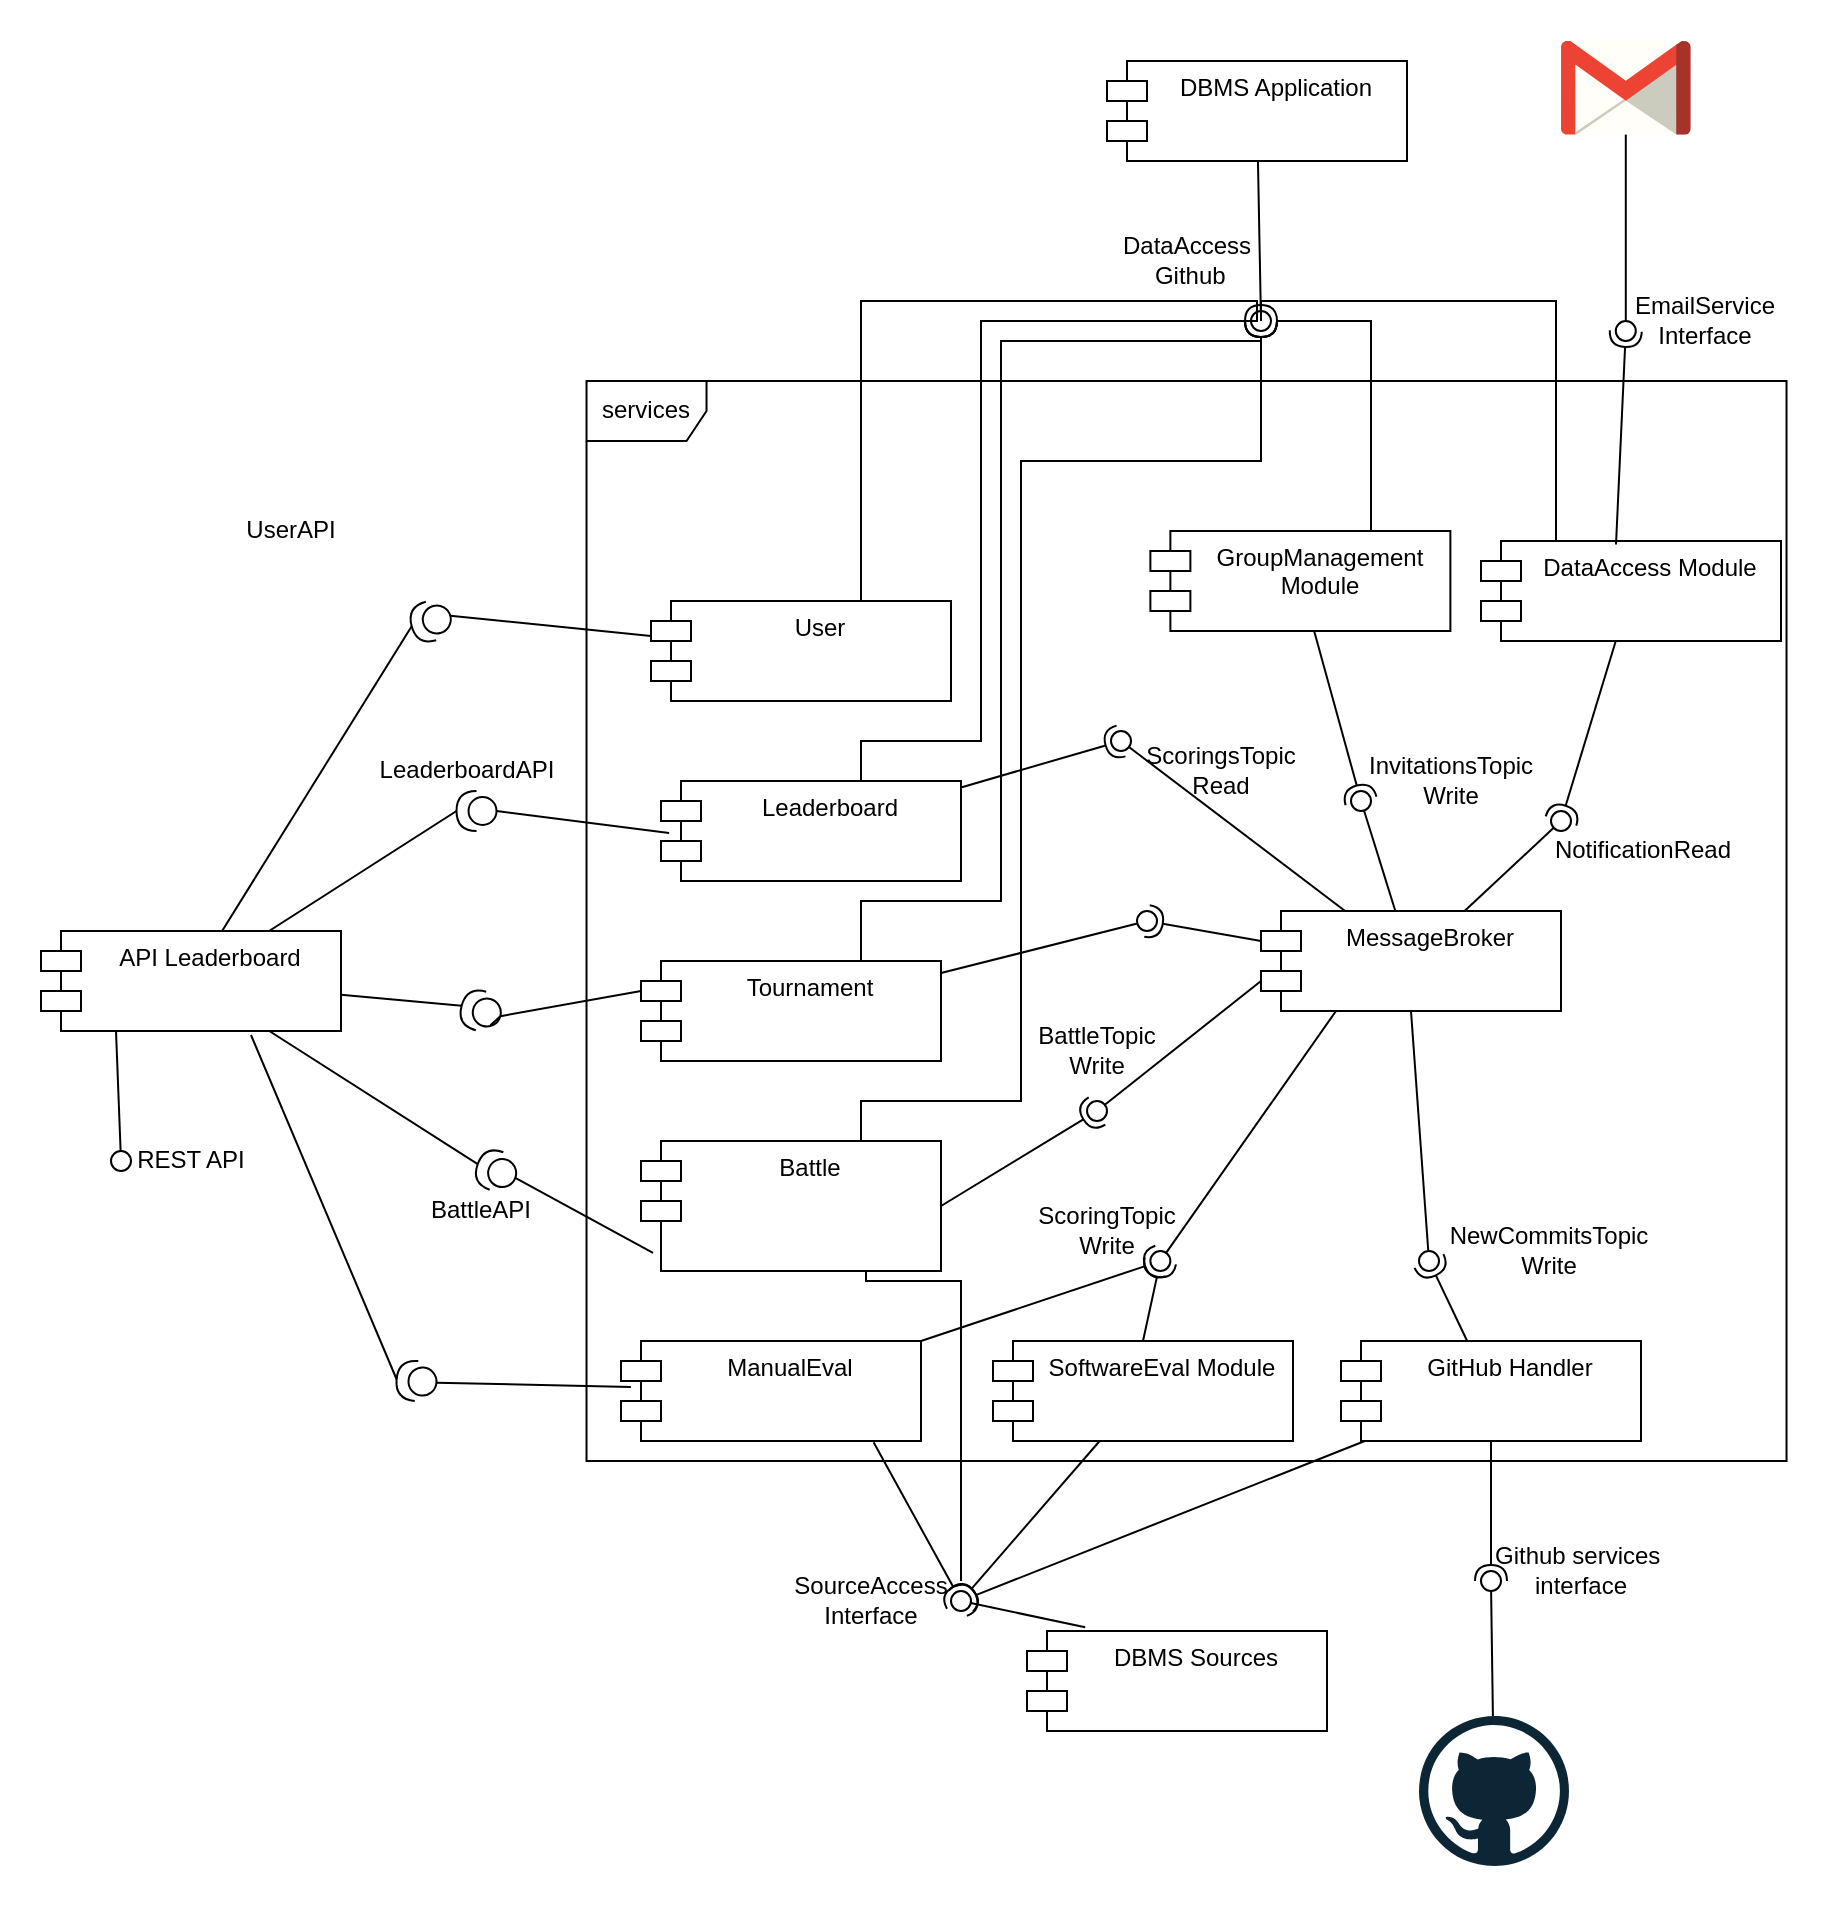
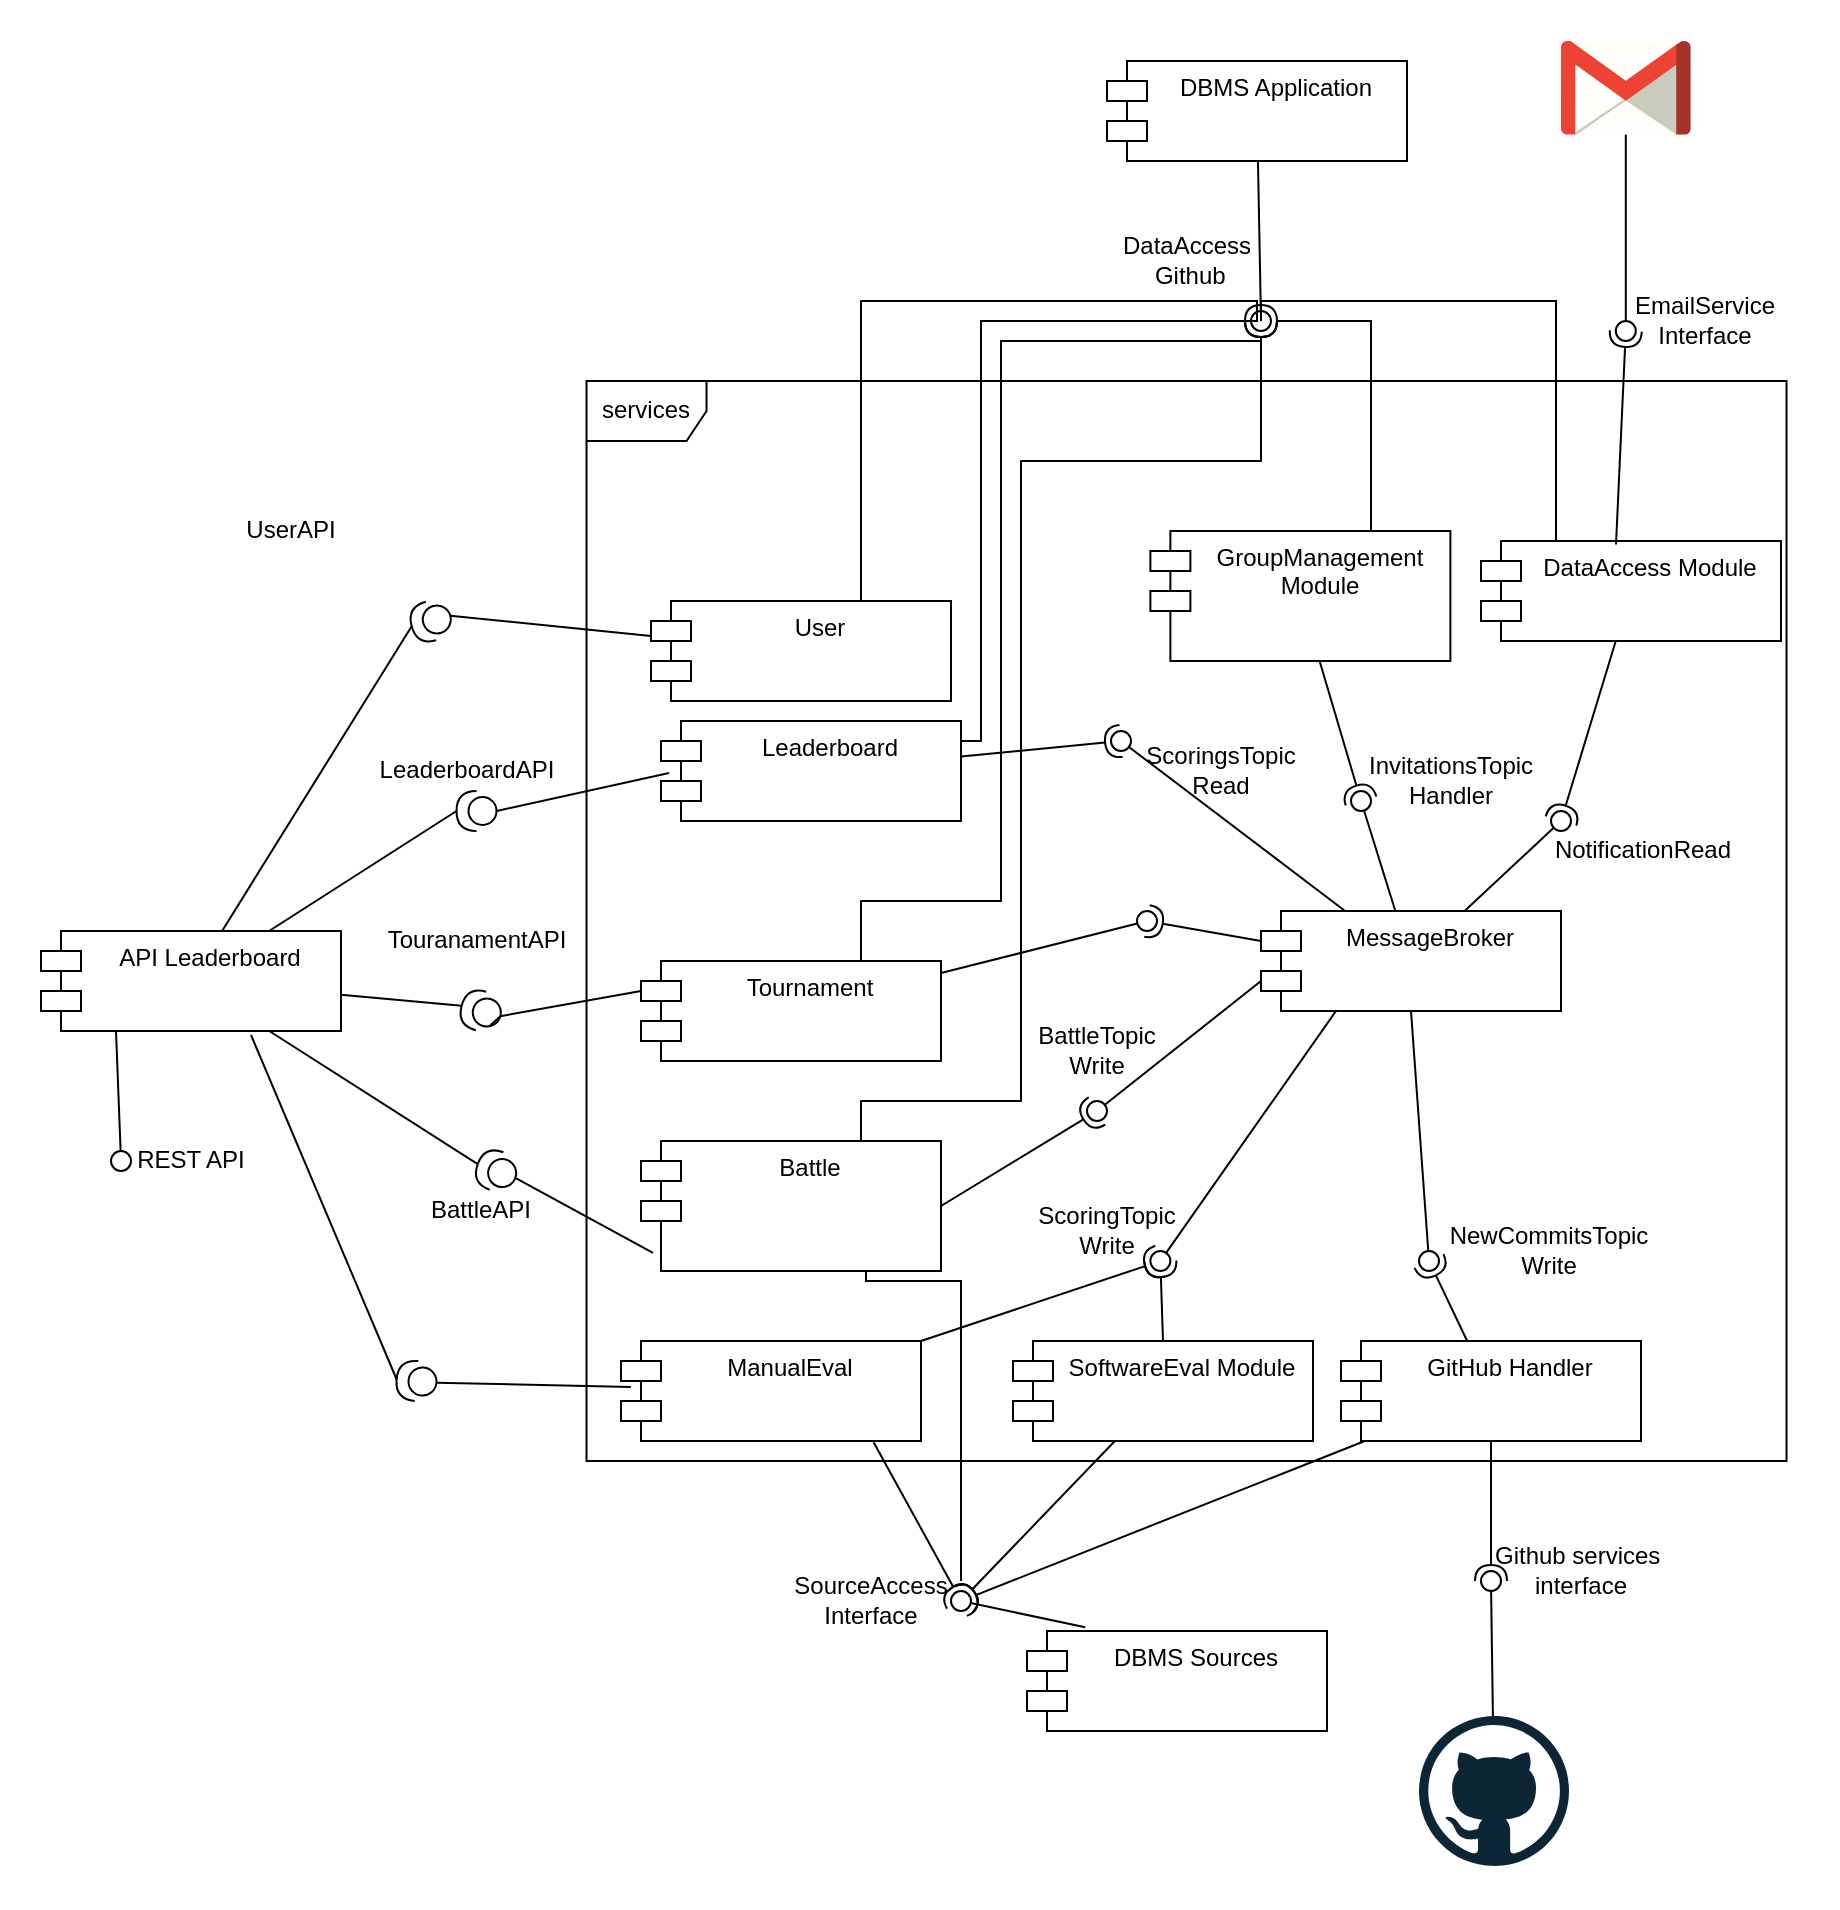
- <mxCell id="20" value="GroupManagement Module" style="shape=module;align=left;spacingLeft=20;align=center;verticalAlign=top;whiteSpace=wrap;html=1;" parent="1" vertex="1"><mxGeometry x="574.69" y="265" width="150" height="50" as="geometry" /></mxCell>
+ <mxCell id="20" value="GroupManagement Module" style="shape=module;align=left;spacingLeft=20;align=center;verticalAlign=top;whiteSpace=wrap;html=1;" parent="1" vertex="1"><mxGeometry x="574.69" y="265" width="150" height="65" as="geometry" /></mxCell>
- <mxCell id="44" value="InvitationsTopic&lt;br&gt;Write" style="text;html=1;align=center;verticalAlign=middle;resizable=0;points=[];autosize=1;strokeColor=none;fillColor=none;" parent="1" vertex="1"><mxGeometry x="670" y="370" width="110" height="40" as="geometry" /></mxCell>
+ <mxCell id="44" value="InvitationsTopic&lt;br&gt;Handler" style="text;html=1;align=center;verticalAlign=middle;resizable=0;points=[];autosize=1;strokeColor=none;fillColor=none;" parent="1" vertex="1"><mxGeometry x="670" y="370" width="110" height="40" as="geometry" /></mxCell>
- <mxCell id="18" value="Leaderboard " style="shape=module;align=left;spacingLeft=20;align=center;verticalAlign=top;whiteSpace=wrap;html=1;" parent="1" vertex="1"><mxGeometry x="330" y="390" width="150" height="50" as="geometry" /></mxCell>
+ <mxCell id="18" value="Leaderboard " style="shape=module;align=left;spacingLeft=20;align=center;verticalAlign=top;whiteSpace=wrap;html=1;" parent="1" vertex="1"><mxGeometry x="330" y="360" width="150" height="50" as="geometry" /></mxCell>
+ <mxCell id="71" value="TouranamentAPI" style="text;html=1;align=center;verticalAlign=middle;resizable=0;points=[];autosize=1;strokeColor=none;fillColor=none;" parent="1" vertex="1"><mxGeometry x="182.76" y="455" width="110" height="30" as="geometry" /></mxCell>
- <mxCell id="17" value="SoftwareEval Module" style="shape=module;align=left;spacingLeft=20;align=center;verticalAlign=top;whiteSpace=wrap;html=1;" parent="1" vertex="1"><mxGeometry x="496" y="670" width="150" height="50" as="geometry" /></mxCell>
+ <mxCell id="17" value="SoftwareEval Module" style="shape=module;align=left;spacingLeft=20;align=center;verticalAlign=top;whiteSpace=wrap;html=1;" parent="1" vertex="1"><mxGeometry x="506" y="670" width="150" height="50" as="geometry" /></mxCell>
